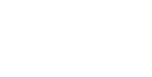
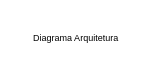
+ <mxCell id="2" value="Diagrama Arquitetura" style="text;html=1;strokeColor=none;fillColor=none;align=center;verticalAlign=middle;" vertex="1" parent="1"><mxGeometry x="20" y="20" width="160" height="60" as="geometry" /></mxCell>
